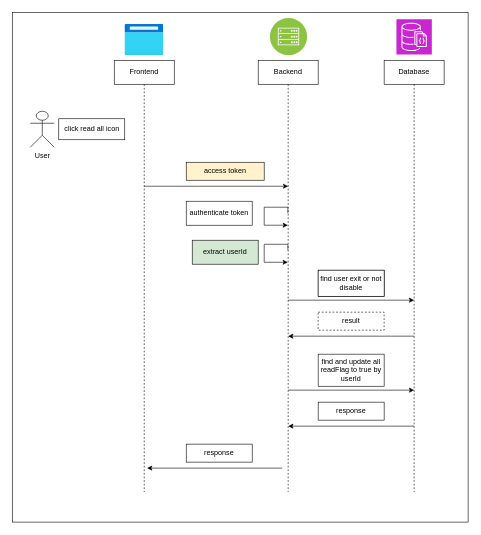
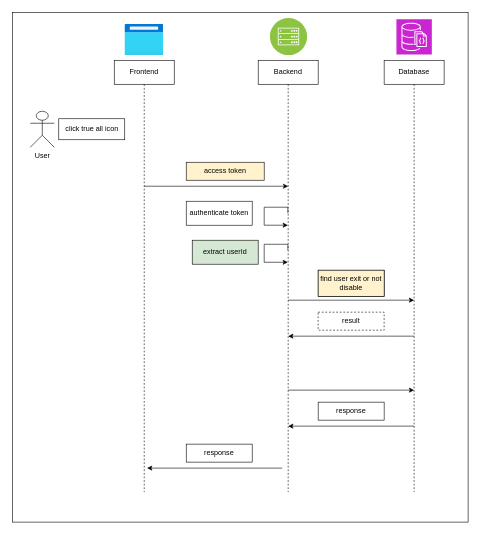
- <mxCell id="17" value="click read all icon" style="html=1;whiteSpace=wrap;" parent="1" vertex="1"><mxGeometry x="97.5" y="197.5" width="110" height="35" as="geometry" /></mxCell>
+ <mxCell id="17" value="click true all icon" style="html=1;whiteSpace=wrap;" parent="1" vertex="1"><mxGeometry x="97.5" y="197.5" width="110" height="35" as="geometry" /></mxCell>
- <mxCell id="24" value="find user exit or not disable" style="html=1;whiteSpace=wrap;" parent="1" vertex="1"><mxGeometry x="530" y="450" width="110" height="43.5" as="geometry" /></mxCell>
+ <mxCell id="24" value="find user exit or not disable" style="html=1;whiteSpace=wrap;fillColor=#fff2cc;" parent="1" vertex="1"><mxGeometry x="530" y="450" width="110" height="43.5" as="geometry" /></mxCell>
- <mxCell id="25" value="find and update all readFlag to true by userId" style="html=1;whiteSpace=wrap;" parent="1" vertex="1"><mxGeometry x="530" y="590" width="110" height="53.5" as="geometry" /></mxCell>
